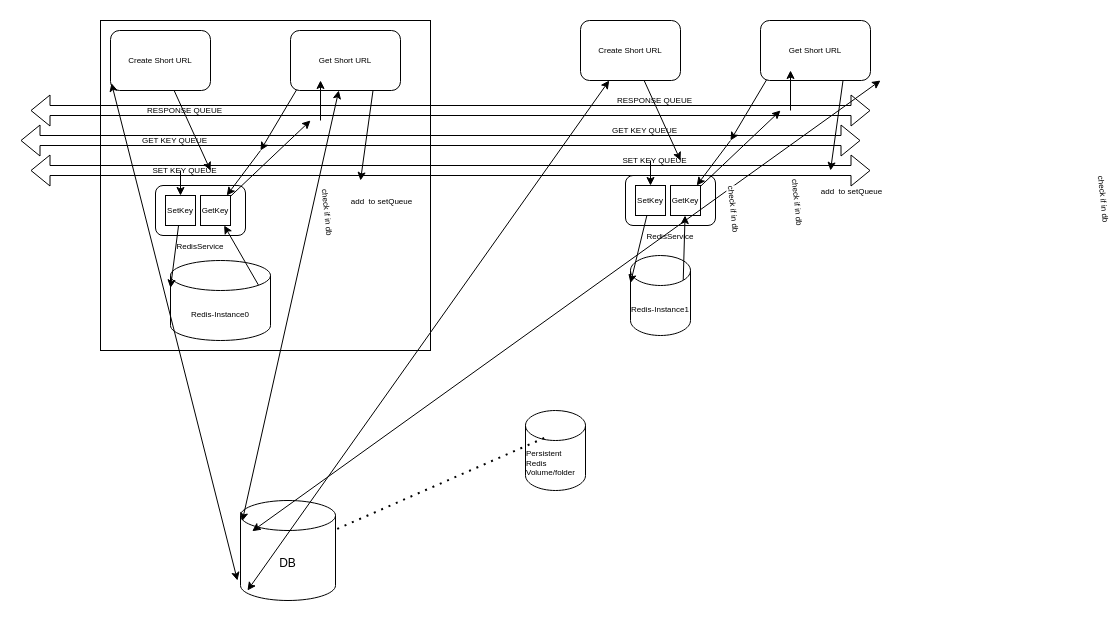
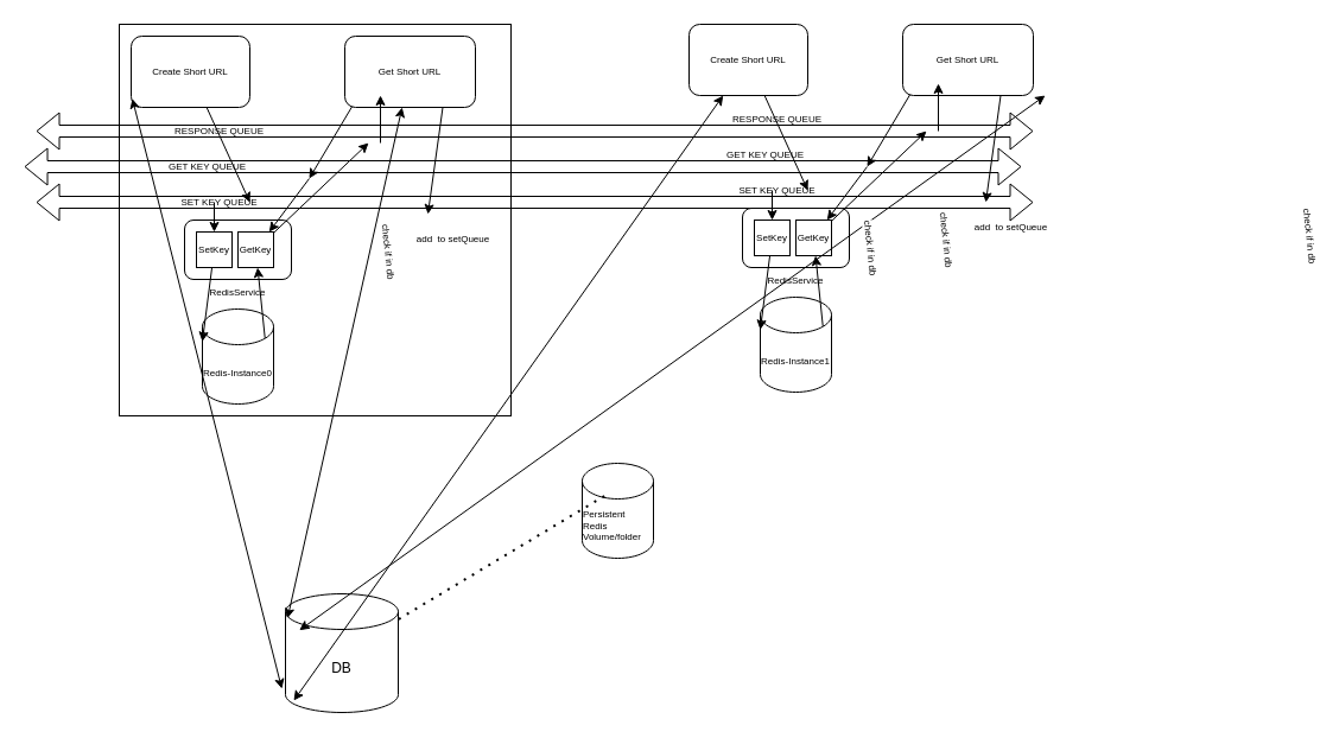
- <mxCell id="33" value="&lt;font style=&quot;font-size: 8px&quot;&gt;Redis-Instance1&lt;/font&gt;" style="shape=cylinder3;whiteSpace=wrap;html=1;boundedLbl=1;backgroundOutline=1;size=15;" vertex="1" parent="1"><mxGeometry x="630" y="255" width="60" height="80" as="geometry" /></mxCell>
+ <mxCell id="33" value="&lt;font style=&quot;font-size: 8px&quot;&gt;Redis-Instance1&lt;/font&gt;" style="shape=cylinder3;whiteSpace=wrap;html=1;boundedLbl=1;backgroundOutline=1;size=15;" vertex="1" parent="1"><mxGeometry x="640" y="250" width="60" height="80" as="geometry" /></mxCell>
- <mxCell id="4" value="&lt;font style=&quot;font-size: 8px&quot;&gt;Redis-Instance0&lt;/font&gt;" style="shape=cylinder3;whiteSpace=wrap;html=1;boundedLbl=1;backgroundOutline=1;size=15;" vertex="1" parent="1"><mxGeometry x="170" y="260" width="100" height="80" as="geometry" /></mxCell>
+ <mxCell id="4" value="&lt;font style=&quot;font-size: 8px&quot;&gt;Redis-Instance0&lt;/font&gt;" style="shape=cylinder3;whiteSpace=wrap;html=1;boundedLbl=1;backgroundOutline=1;size=15;" vertex="1" parent="1"><mxGeometry x="170" y="260" width="60" height="80" as="geometry" /></mxCell>
- <mxCell id="8" value="&lt;div align=&quot;justify&quot;&gt;Persistent Redis&lt;/div&gt;&lt;div align=&quot;justify&quot;&gt;Volume/folder&lt;/div&gt;" style="shape=cylinder3;whiteSpace=wrap;html=1;boundedLbl=1;backgroundOutline=1;size=15;fontSize=8;" vertex="1" parent="1"><mxGeometry x="525" y="410" width="60" height="80" as="geometry" /></mxCell>
+ <mxCell id="8" value="&lt;div align=&quot;justify&quot;&gt;Persistent Redis&lt;/div&gt;&lt;div align=&quot;justify&quot;&gt;Volume/folder&lt;/div&gt;" style="shape=cylinder3;whiteSpace=wrap;html=1;boundedLbl=1;backgroundOutline=1;size=15;fontSize=8;" vertex="1" parent="1"><mxGeometry x="490" y="390" width="60" height="80" as="geometry" /></mxCell>
